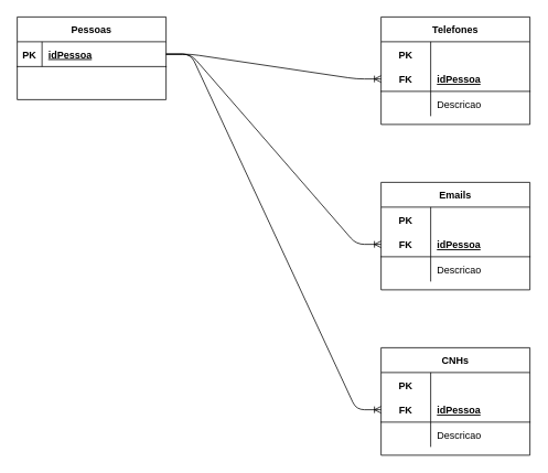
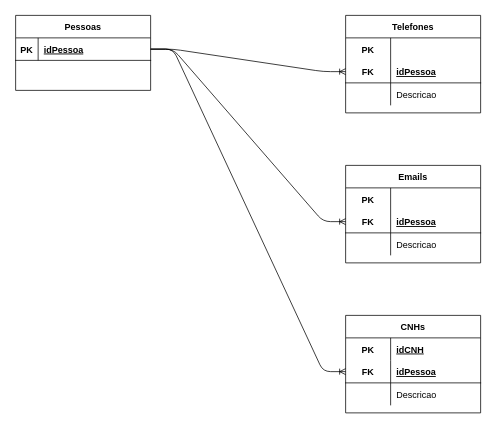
+ <mxCell id="29" value="idCNH" style="shape=partialRectangle;connectable=0;fillColor=none;top=0;left=0;bottom=0;right=0;align=left;spacingLeft=6;fontStyle=5;overflow=hidden;" vertex="1" parent="27"><mxGeometry x="60" width="120" height="30" as="geometry" /></mxCell>
